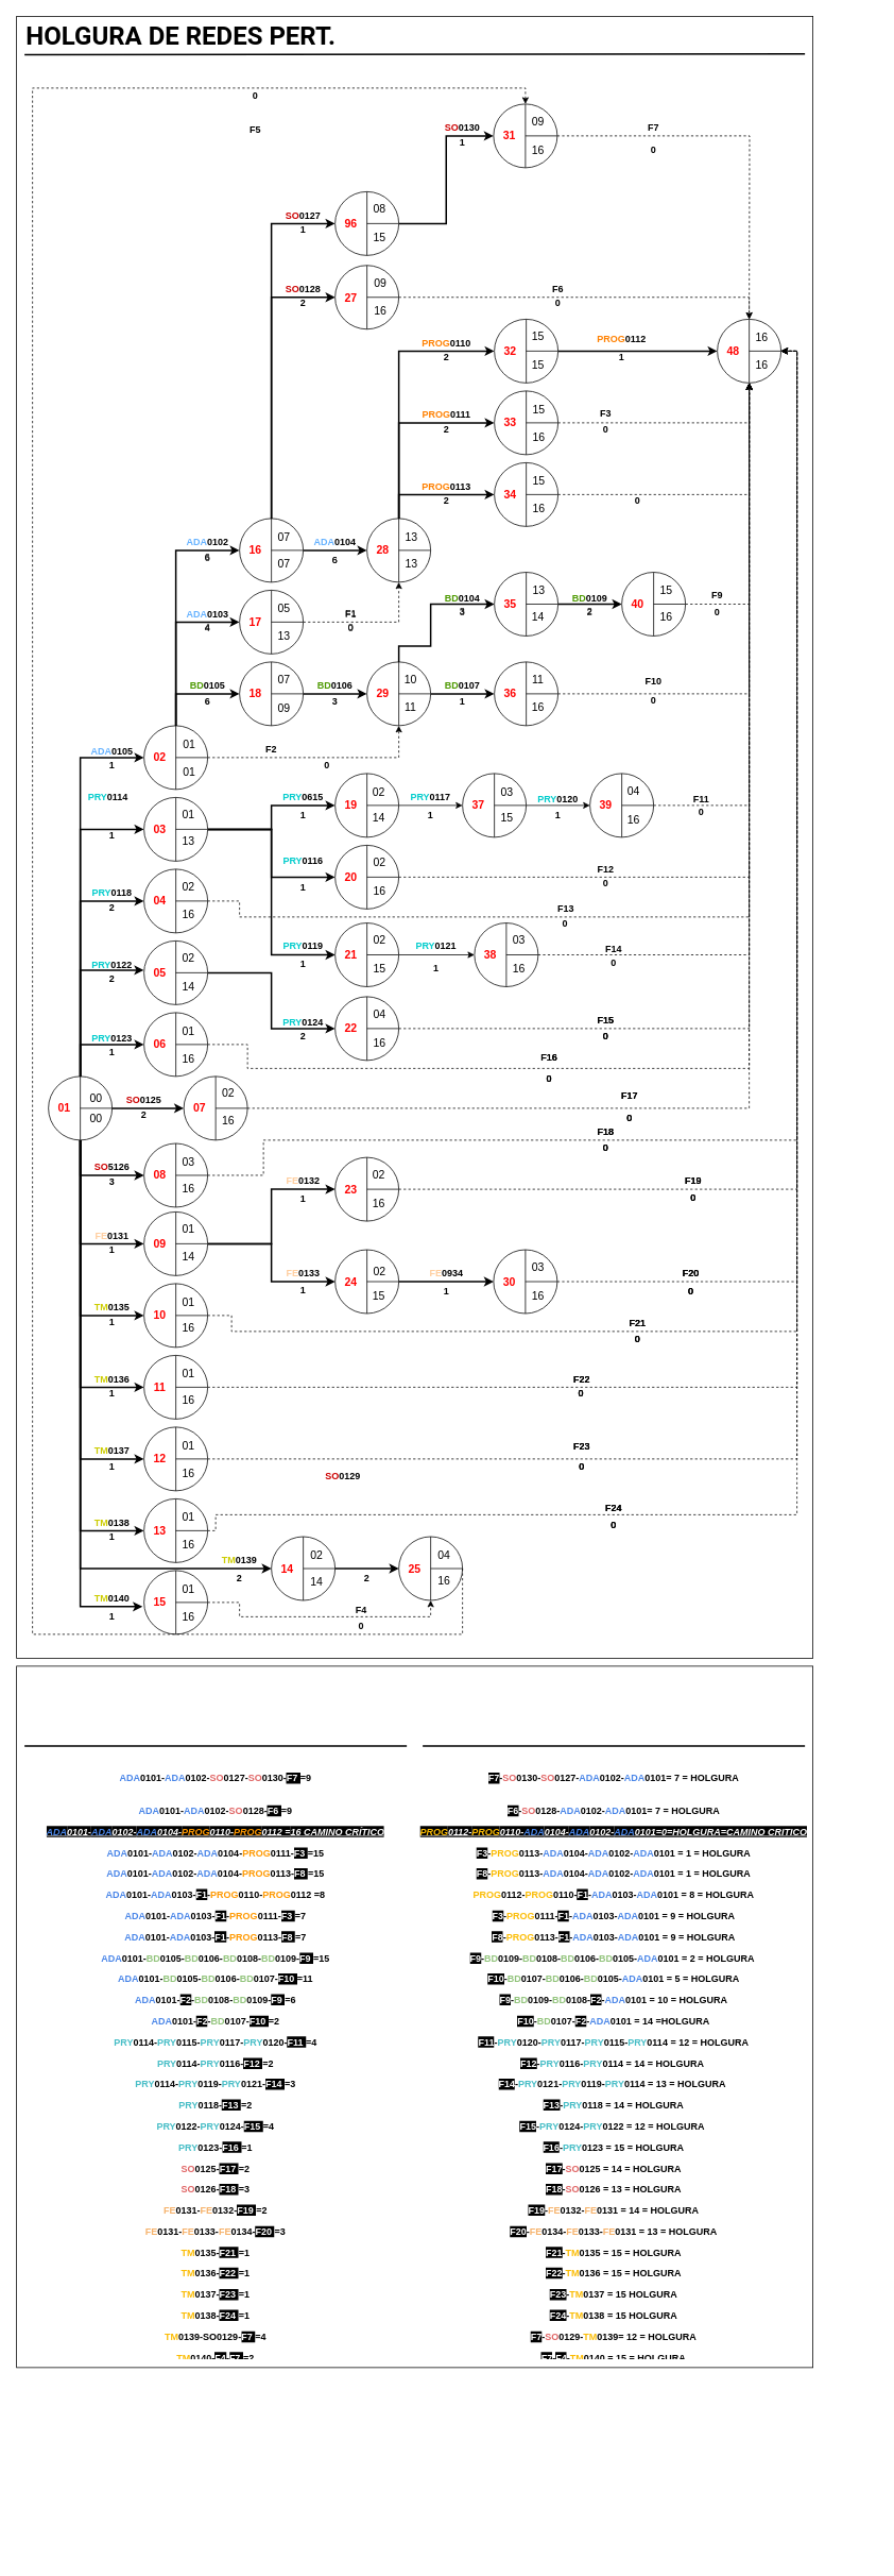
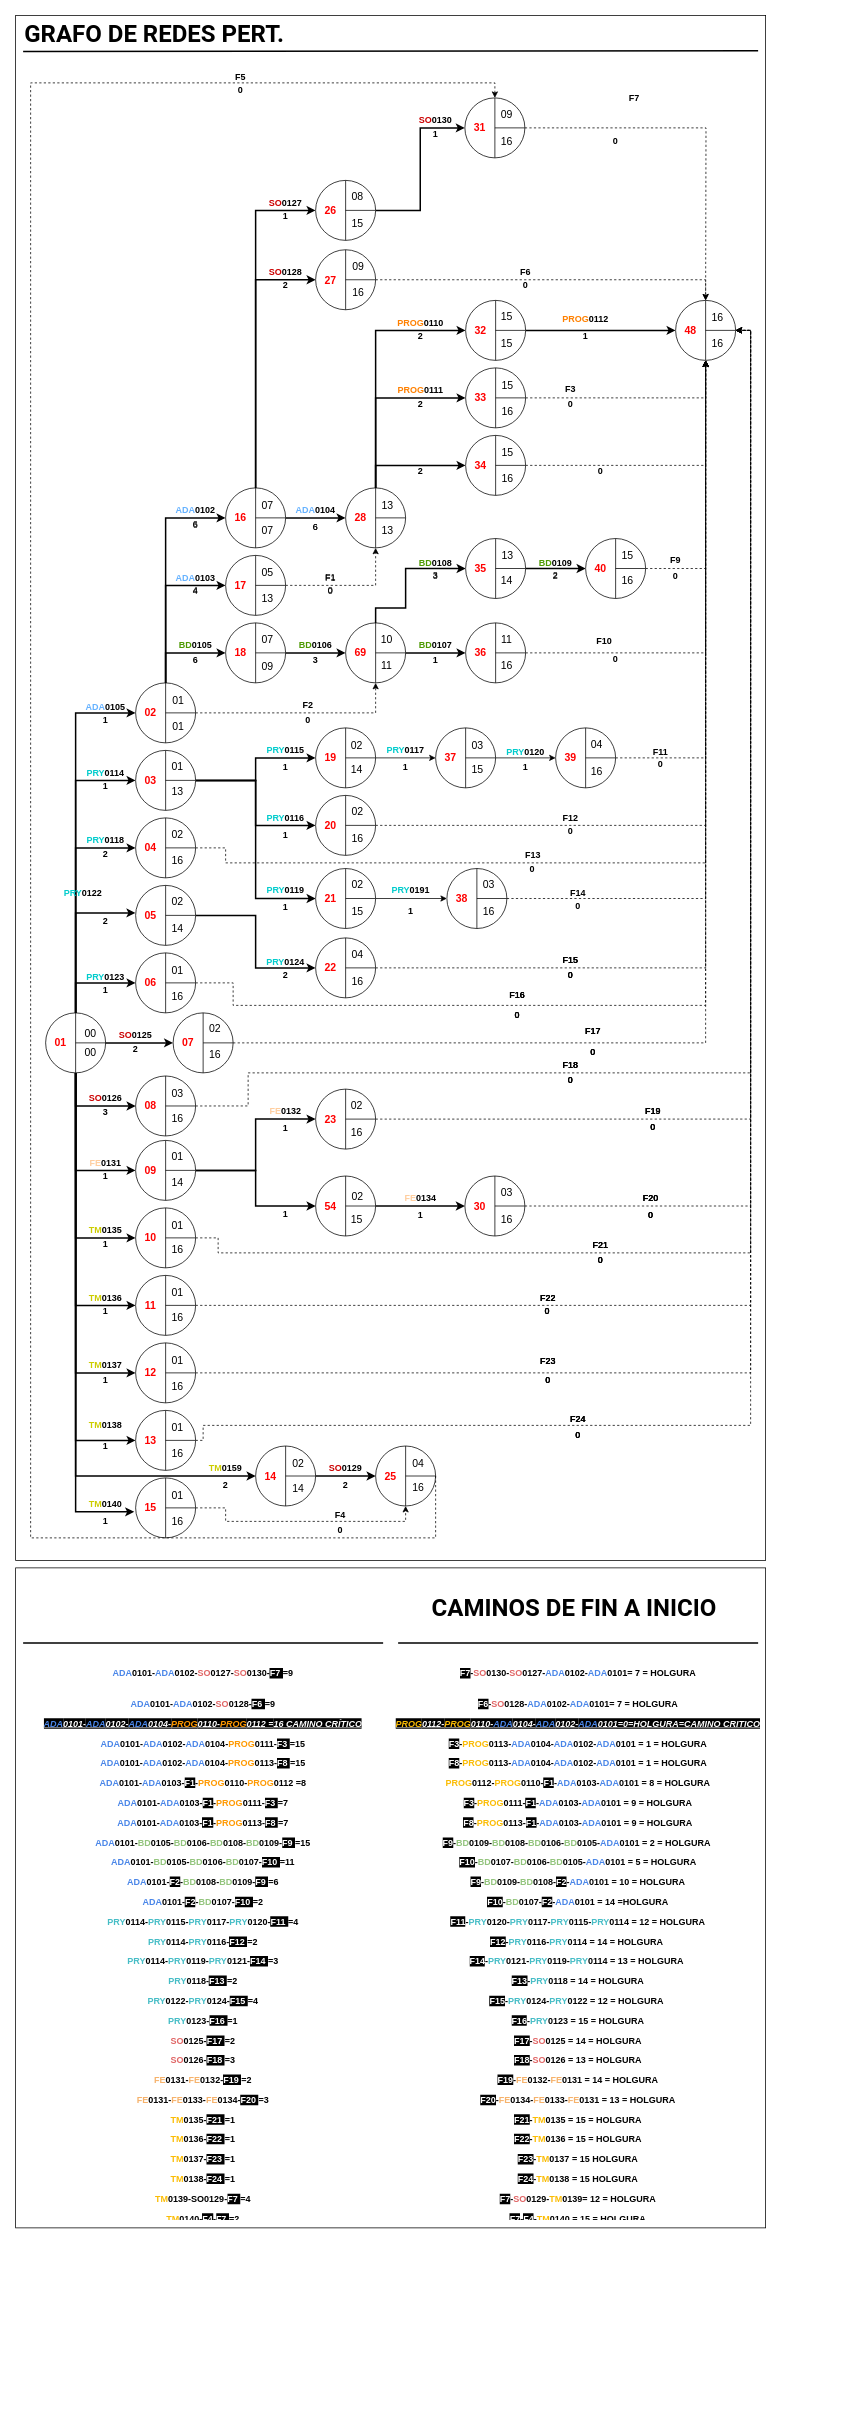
- <mxCell id="479" value="&lt;font style=&quot;font-size: 32px&quot;&gt;HOLGURA DE REDES PERT.&lt;/font&gt;" style="text;html=1;strokeColor=none;fillColor=none;align=left;verticalAlign=middle;whiteSpace=wrap;rounded=0;fontStyle=1;fontFamily=Roboto;" parent="1" vertex="1"><mxGeometry x="30" y="20" width="520" height="50" as="geometry" /></mxCell>
+ <mxCell id="479" value="&lt;font style=&quot;font-size: 32px&quot;&gt;GRAFO DE REDES PERT.&lt;/font&gt;" style="text;html=1;strokeColor=none;fillColor=none;align=left;verticalAlign=middle;whiteSpace=wrap;rounded=0;fontStyle=1;fontFamily=Roboto;" parent="1" vertex="1"><mxGeometry x="30" y="20" width="520" height="50" as="geometry" /></mxCell>
- <mxCell id="358" value="&lt;span style=&quot;font-size: 12px&quot;&gt;F7&lt;/span&gt;" style="text;html=1;strokeColor=none;fillColor=none;align=center;verticalAlign=middle;whiteSpace=wrap;rounded=0;fontSize=18;fontStyle=1" parent="1" vertex="1"><mxGeometry x="800" y="147.5" width="40" height="20" as="geometry" /></mxCell>
+ <mxCell id="358" value="&lt;span style=&quot;font-size: 12px&quot;&gt;F7&lt;/span&gt;" style="text;html=1;strokeColor=none;fillColor=none;align=center;verticalAlign=middle;whiteSpace=wrap;rounded=0;fontSize=18;fontStyle=1" parent="1" vertex="1"><mxGeometry x="825" y="117.5" width="40" height="20" as="geometry" /></mxCell>
- <mxCell id="330" value="&lt;span style=&quot;font-size: 12px&quot;&gt;F5&lt;/span&gt;" style="text;html=1;strokeColor=none;fillColor=none;align=center;verticalAlign=middle;whiteSpace=wrap;rounded=0;fontSize=18;fontStyle=1" parent="1" vertex="1"><mxGeometry x="300" y="150" width="40" height="20" as="geometry" /></mxCell>
+ <mxCell id="330" value="&lt;span style=&quot;font-size: 12px&quot;&gt;F5&lt;/span&gt;" style="text;html=1;strokeColor=none;fillColor=none;align=center;verticalAlign=middle;whiteSpace=wrap;rounded=0;fontSize=18;fontStyle=1" parent="1" vertex="1"><mxGeometry x="300" y="90" width="40" height="20" as="geometry" /></mxCell>
- <mxCell id="300" value="96" style="text;html=1;strokeColor=none;fillColor=none;align=center;verticalAlign=middle;whiteSpace=wrap;rounded=0;fontSize=14;fontColor=#FF0000;allowArrows=0;expand=0;editable=1;movable=1;resizable=0;rotatable=0;cloneable=0;deletable=0;pointerEvents=0;fontStyle=1" parent="1" vertex="1"><mxGeometry x="430" y="272.5" width="20" height="15" as="geometry" /></mxCell>
+ <mxCell id="300" value="26" style="text;html=1;strokeColor=none;fillColor=none;align=center;verticalAlign=middle;whiteSpace=wrap;rounded=0;fontSize=14;fontColor=#FF0000;allowArrows=0;expand=0;editable=1;movable=1;resizable=0;rotatable=0;cloneable=0;deletable=0;pointerEvents=0;fontStyle=1" parent="1" vertex="1"><mxGeometry x="430" y="272.5" width="20" height="15" as="geometry" /></mxCell>
- <mxCell id="245" value="&lt;span style=&quot;font-size: 12px&quot;&gt;&lt;font color=&quot;#ff8000&quot;&gt;PROG&lt;/font&gt;0113&lt;/span&gt;" style="text;html=1;strokeColor=none;fillColor=none;align=center;verticalAlign=middle;whiteSpace=wrap;rounded=0;fontSize=18;fontStyle=1" parent="1" vertex="1"><mxGeometry x="540" y="597.5" width="40" height="20" as="geometry" /></mxCell>
- <mxCell id="204" value="&lt;span style=&quot;font-size: 12px&quot;&gt;&lt;font color=&quot;#4d9900&quot;&gt;BD&lt;/font&gt;0104&lt;/span&gt;" style="text;html=1;strokeColor=none;fillColor=none;align=center;verticalAlign=middle;whiteSpace=wrap;rounded=0;fontSize=18;fontStyle=1" parent="1" vertex="1"><mxGeometry x="560" y="737.5" width="40" height="20" as="geometry" /></mxCell>
+ <mxCell id="204" value="&lt;span style=&quot;font-size: 12px&quot;&gt;&lt;font color=&quot;#4d9900&quot;&gt;BD&lt;/font&gt;0108&lt;/span&gt;" style="text;html=1;strokeColor=none;fillColor=none;align=center;verticalAlign=middle;whiteSpace=wrap;rounded=0;fontSize=18;fontStyle=1" parent="1" vertex="1"><mxGeometry x="560" y="737.5" width="40" height="20" as="geometry" /></mxCell>
- <mxCell id="363" value="&lt;span style=&quot;font-size: 12px&quot;&gt;F10&lt;/span&gt;" style="text;html=1;strokeColor=none;fillColor=none;align=center;verticalAlign=middle;whiteSpace=wrap;rounded=0;fontSize=18;fontStyle=1" parent="1" vertex="1"><mxGeometry x="800" y="842.5" width="40" height="20" as="geometry" /></mxCell>
+ <mxCell id="363" value="&lt;span style=&quot;font-size: 12px&quot;&gt;F10&lt;/span&gt;" style="text;html=1;strokeColor=none;fillColor=none;align=center;verticalAlign=middle;whiteSpace=wrap;rounded=0;fontSize=18;fontStyle=1" parent="1" vertex="1"><mxGeometry x="785" y="842.5" width="40" height="20" as="geometry" /></mxCell>
- <mxCell id="184" value="29" style="text;html=1;strokeColor=none;fillColor=none;align=center;verticalAlign=middle;whiteSpace=wrap;rounded=0;fontSize=14;fontColor=#FF0000;allowArrows=0;expand=0;editable=1;movable=1;resizable=0;rotatable=0;cloneable=0;deletable=0;pointerEvents=0;fontStyle=1" parent="1" vertex="1"><mxGeometry x="470" y="862.5" width="20" height="15" as="geometry" /></mxCell>
+ <mxCell id="184" value="69" style="text;html=1;strokeColor=none;fillColor=none;align=center;verticalAlign=middle;whiteSpace=wrap;rounded=0;fontSize=14;fontColor=#FF0000;allowArrows=0;expand=0;editable=1;movable=1;resizable=0;rotatable=0;cloneable=0;deletable=0;pointerEvents=0;fontStyle=1" parent="1" vertex="1"><mxGeometry x="470" y="862.5" width="20" height="15" as="geometry" /></mxCell>
- <mxCell id="188" value="&lt;span style=&quot;font-size: 12px&quot;&gt;F2&lt;/span&gt;" style="text;html=1;strokeColor=none;fillColor=none;align=center;verticalAlign=middle;whiteSpace=wrap;rounded=0;fontSize=18;fontStyle=1" parent="1" vertex="1"><mxGeometry x="320" y="927.5" width="40" height="20" as="geometry" /></mxCell>
+ <mxCell id="188" value="&lt;span style=&quot;font-size: 12px&quot;&gt;F2&lt;/span&gt;" style="text;html=1;strokeColor=none;fillColor=none;align=center;verticalAlign=middle;whiteSpace=wrap;rounded=0;fontSize=18;fontStyle=1" parent="1" vertex="1"><mxGeometry x="390" y="927.5" width="40" height="20" as="geometry" /></mxCell>
- <mxCell id="42" value="&lt;font style=&quot;font-size: 12px&quot;&gt;&lt;font color=&quot;#00cccc&quot;&gt;PRY&lt;/font&gt;0114&lt;/font&gt;" style="text;html=1;strokeColor=none;fillColor=none;align=center;verticalAlign=middle;whiteSpace=wrap;rounded=0;fontSize=18;fontStyle=1" parent="1" vertex="1"><mxGeometry x="115" y="987.5" width="40" height="20" as="geometry" /></mxCell>
+ <mxCell id="42" value="&lt;font style=&quot;font-size: 12px&quot;&gt;&lt;font color=&quot;#00cccc&quot;&gt;PRY&lt;/font&gt;0114&lt;/font&gt;" style="text;html=1;strokeColor=none;fillColor=none;align=center;verticalAlign=middle;whiteSpace=wrap;rounded=0;fontSize=18;fontStyle=1" parent="1" vertex="1"><mxGeometry x="120" y="1017.5" width="40" height="20" as="geometry" /></mxCell>
- <mxCell id="253" value="&lt;font style=&quot;font-size: 12px&quot;&gt;&lt;font color=&quot;#00cccc&quot;&gt;PRY&lt;/font&gt;0615&lt;/font&gt;" style="text;html=1;strokeColor=none;fillColor=none;align=center;verticalAlign=middle;whiteSpace=wrap;rounded=0;fontSize=18;fontStyle=1" parent="1" vertex="1"><mxGeometry x="360" y="987.5" width="40" height="20" as="geometry" /></mxCell>
+ <mxCell id="253" value="&lt;font style=&quot;font-size: 12px&quot;&gt;&lt;font color=&quot;#00cccc&quot;&gt;PRY&lt;/font&gt;0115&lt;/font&gt;" style="text;html=1;strokeColor=none;fillColor=none;align=center;verticalAlign=middle;whiteSpace=wrap;rounded=0;fontSize=18;fontStyle=1" parent="1" vertex="1"><mxGeometry x="360" y="987.5" width="40" height="20" as="geometry" /></mxCell>
- <mxCell id="267" value="&lt;font style=&quot;font-size: 12px&quot;&gt;&lt;font color=&quot;#00cccc&quot;&gt;PRY&lt;/font&gt;0116&lt;/font&gt;" style="text;html=1;strokeColor=none;fillColor=none;align=center;verticalAlign=middle;whiteSpace=wrap;rounded=0;fontSize=18;fontStyle=1" parent="1" vertex="1"><mxGeometry x="360" y="1067.5" width="40" height="20" as="geometry" /></mxCell>
+ <mxCell id="267" value="&lt;font style=&quot;font-size: 12px&quot;&gt;&lt;font color=&quot;#00cccc&quot;&gt;PRY&lt;/font&gt;0116&lt;/font&gt;" style="text;html=1;strokeColor=none;fillColor=none;align=center;verticalAlign=middle;whiteSpace=wrap;rounded=0;fontSize=18;fontStyle=1" parent="1" vertex="1"><mxGeometry x="360" y="1077.5" width="40" height="20" as="geometry" /></mxCell>
- <mxCell id="494" value="&lt;font style=&quot;font-size: 12px&quot;&gt;&lt;font color=&quot;#00cccc&quot;&gt;PRY&lt;/font&gt;0121&lt;/font&gt;" style="text;html=1;strokeColor=none;fillColor=none;align=center;verticalAlign=middle;whiteSpace=wrap;rounded=0;fontSize=18;fontStyle=1" parent="1" vertex="1"><mxGeometry x="527" y="1173.5" width="40" height="20" as="geometry" /></mxCell>
+ <mxCell id="494" value="&lt;font style=&quot;font-size: 12px&quot;&gt;&lt;font color=&quot;#00cccc&quot;&gt;PRY&lt;/font&gt;0191&lt;/font&gt;" style="text;html=1;strokeColor=none;fillColor=none;align=center;verticalAlign=middle;whiteSpace=wrap;rounded=0;fontSize=18;fontStyle=1" parent="1" vertex="1"><mxGeometry x="527" y="1173.5" width="40" height="20" as="geometry" /></mxCell>
- <mxCell id="64" value="&lt;font style=&quot;font-size: 12px&quot;&gt;&lt;font color=&quot;#00cccc&quot;&gt;PRY&lt;/font&gt;0122&lt;/font&gt;" style="text;html=1;strokeColor=none;fillColor=none;align=center;verticalAlign=middle;whiteSpace=wrap;rounded=0;fontSize=18;fontStyle=1" parent="1" vertex="1"><mxGeometry x="120" y="1197.5" width="40" height="20" as="geometry" /></mxCell>
+ <mxCell id="64" value="&lt;font style=&quot;font-size: 12px&quot;&gt;&lt;font color=&quot;#00cccc&quot;&gt;PRY&lt;/font&gt;0122&lt;/font&gt;" style="text;html=1;strokeColor=none;fillColor=none;align=center;verticalAlign=middle;whiteSpace=wrap;rounded=0;fontSize=18;fontStyle=1" parent="1" vertex="1"><mxGeometry x="90" y="1177.5" width="40" height="20" as="geometry" /></mxCell>
- <mxCell id="82" value="&lt;span style=&quot;font-size: 12px&quot;&gt;&lt;font color=&quot;#cc0000&quot;&gt;SO&lt;/font&gt;5126&lt;/span&gt;" style="text;html=1;strokeColor=none;fillColor=none;align=center;verticalAlign=middle;whiteSpace=wrap;rounded=0;fontSize=18;fontStyle=1" parent="1" vertex="1"><mxGeometry x="120" y="1451.64" width="40" height="20" as="geometry" /></mxCell>
+ <mxCell id="82" value="&lt;span style=&quot;font-size: 12px&quot;&gt;&lt;font color=&quot;#cc0000&quot;&gt;SO&lt;/font&gt;0126&lt;/span&gt;" style="text;html=1;strokeColor=none;fillColor=none;align=center;verticalAlign=middle;whiteSpace=wrap;rounded=0;fontSize=18;fontStyle=1" parent="1" vertex="1"><mxGeometry x="120" y="1451.64" width="40" height="20" as="geometry" /></mxCell>
- <mxCell id="345" value="&lt;span style=&quot;font-size: 12px&quot;&gt;&lt;font color=&quot;#ffce9f&quot;&gt;FE&lt;/font&gt;0133&lt;/span&gt;" style="text;html=1;strokeColor=none;fillColor=none;align=center;verticalAlign=middle;whiteSpace=wrap;rounded=0;fontSize=18;fontStyle=1" parent="1" vertex="1"><mxGeometry x="360" y="1585" width="40" height="20" as="geometry" /></mxCell>
- <mxCell id="354" value="&lt;span style=&quot;font-size: 12px&quot;&gt;&lt;font color=&quot;#ffce9f&quot;&gt;FE&lt;/font&gt;0934&lt;/span&gt;" style="text;html=1;strokeColor=none;fillColor=none;align=center;verticalAlign=middle;whiteSpace=wrap;rounded=0;fontSize=18;fontStyle=1" parent="1" vertex="1"><mxGeometry x="540" y="1585" width="40" height="20" as="geometry" /></mxCell>
+ <mxCell id="354" value="&lt;span style=&quot;font-size: 12px&quot;&gt;&lt;font color=&quot;#ffce9f&quot;&gt;FE&lt;/font&gt;0134&lt;/span&gt;" style="text;html=1;strokeColor=none;fillColor=none;align=center;verticalAlign=middle;whiteSpace=wrap;rounded=0;fontSize=18;fontStyle=1" parent="1" vertex="1"><mxGeometry x="540" y="1585" width="40" height="20" as="geometry" /></mxCell>
- <mxCell id="342" value="24" style="text;html=1;strokeColor=none;fillColor=none;align=center;verticalAlign=middle;whiteSpace=wrap;rounded=0;fontSize=14;fontColor=#FF0000;allowArrows=0;expand=0;editable=1;movable=1;resizable=0;rotatable=0;cloneable=0;deletable=0;pointerEvents=0;fontStyle=1" parent="1" vertex="1"><mxGeometry x="430" y="1600" width="20" height="15" as="geometry" /></mxCell>
+ <mxCell id="342" value="54" style="text;html=1;strokeColor=none;fillColor=none;align=center;verticalAlign=middle;whiteSpace=wrap;rounded=0;fontSize=14;fontColor=#FF0000;allowArrows=0;expand=0;editable=1;movable=1;resizable=0;rotatable=0;cloneable=0;deletable=0;pointerEvents=0;fontStyle=1" parent="1" vertex="1"><mxGeometry x="430" y="1600" width="20" height="15" as="geometry" /></mxCell>
- <mxCell id="318" value="&lt;span style=&quot;font-size: 12px&quot;&gt;&lt;font color=&quot;#cc0000&quot;&gt;SO&lt;/font&gt;0129&lt;/span&gt;" style="text;html=1;strokeColor=none;fillColor=none;align=center;verticalAlign=middle;whiteSpace=wrap;rounded=0;fontSize=18;fontStyle=1" parent="1" vertex="1"><mxGeometry x="410" y="1840" width="40" height="20" as="geometry" /></mxCell>
+ <mxCell id="318" value="&lt;span style=&quot;font-size: 12px&quot;&gt;&lt;font color=&quot;#cc0000&quot;&gt;SO&lt;/font&gt;0129&lt;/span&gt;" style="text;html=1;strokeColor=none;fillColor=none;align=center;verticalAlign=middle;whiteSpace=wrap;rounded=0;fontSize=18;fontStyle=1" parent="1" vertex="1"><mxGeometry x="440" y="1945" width="40" height="20" as="geometry" /></mxCell>
- <mxCell id="129" value="&lt;span style=&quot;font-size: 12px&quot;&gt;&lt;font color=&quot;#cccc00&quot;&gt;TM&lt;/font&gt;0138&lt;/span&gt;" style="text;html=1;strokeColor=none;fillColor=none;align=center;verticalAlign=middle;whiteSpace=wrap;rounded=0;fontSize=18;fontStyle=1" parent="1" vertex="1"><mxGeometry x="120" y="1897.5" width="40" height="20" as="geometry" /></mxCell>
+ <mxCell id="129" value="&lt;span style=&quot;font-size: 12px&quot;&gt;&lt;font color=&quot;#cccc00&quot;&gt;TM&lt;/font&gt;0138&lt;/span&gt;" style="text;html=1;strokeColor=none;fillColor=none;align=center;verticalAlign=middle;whiteSpace=wrap;rounded=0;fontSize=18;fontStyle=1" parent="1" vertex="1"><mxGeometry x="120" y="1887.5" width="40" height="20" as="geometry" /></mxCell>
- <mxCell id="139" value="&lt;span style=&quot;font-size: 12px&quot;&gt;&lt;font color=&quot;#cccc00&quot;&gt;TM&lt;/font&gt;0139&lt;/span&gt;" style="text;html=1;strokeColor=none;fillColor=none;align=center;verticalAlign=middle;whiteSpace=wrap;rounded=0;fontSize=18;fontStyle=1" parent="1" vertex="1"><mxGeometry x="280" y="1945" width="40" height="20" as="geometry" /></mxCell>
+ <mxCell id="139" value="&lt;span style=&quot;font-size: 12px&quot;&gt;&lt;font color=&quot;#cccc00&quot;&gt;TM&lt;/font&gt;0159&lt;/span&gt;" style="text;html=1;strokeColor=none;fillColor=none;align=center;verticalAlign=middle;whiteSpace=wrap;rounded=0;fontSize=18;fontStyle=1" parent="1" vertex="1"><mxGeometry x="280" y="1945" width="40" height="20" as="geometry" /></mxCell>
+ <mxCell id="484" value="&lt;font style=&quot;font-size: 32px&quot;&gt;CAMINOS DE FIN A INICIO&lt;/font&gt;" style="text;html=1;strokeColor=none;fillColor=none;align=center;verticalAlign=middle;whiteSpace=wrap;rounded=0;fontStyle=1;fontFamily=Roboto;" parent="481" vertex="1"><mxGeometry x="530" y="4" width="430" height="100" as="geometry" /></mxCell>
